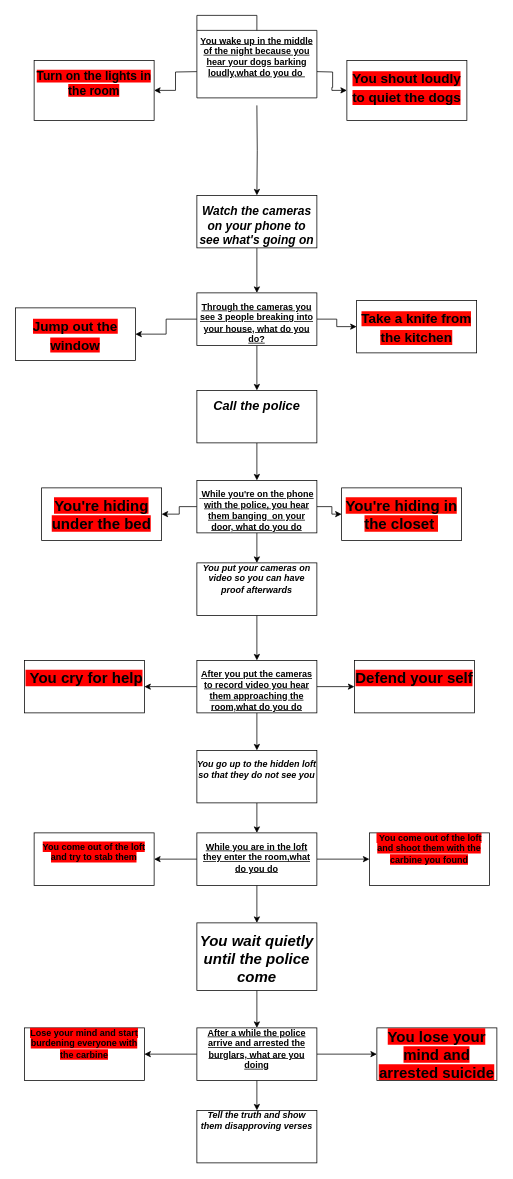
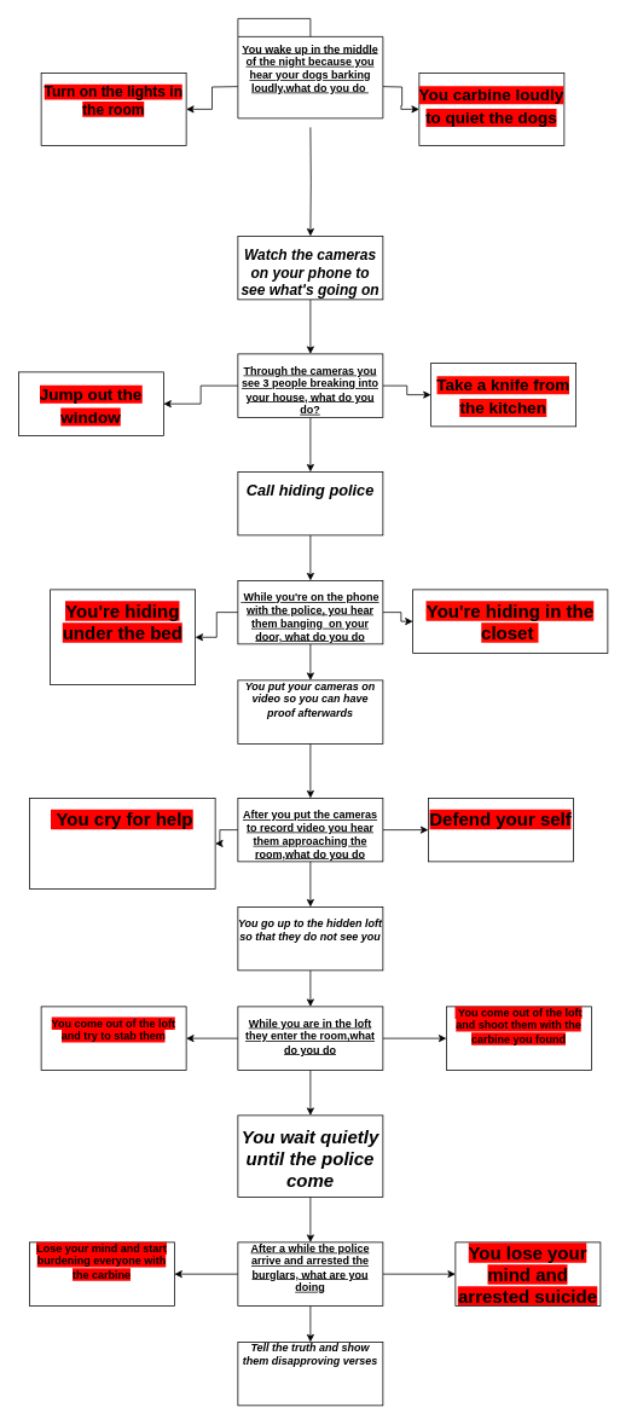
- <mxCell id="13" value="&lt;p&gt;&lt;b style=&quot;font-size: 20px&quot;&gt;&lt;font style=&quot;font-size: 18px ; background-color: rgb(255 , 0 , 0)&quot;&gt;You shout loudly to quiet the dogs&lt;/font&gt;&lt;/b&gt;&lt;br&gt;&lt;/p&gt;" style="shape=rect;html=1;overflow=fill;whiteSpace=wrap;align=center;fontStyle=1" parent="1" vertex="1"><mxGeometry x="462" y="80" width="160" height="80" as="geometry" /></mxCell>
+ <mxCell id="13" value="&lt;p&gt;&lt;b style=&quot;font-size: 20px&quot;&gt;&lt;font style=&quot;font-size: 18px ; background-color: rgb(255 , 0 , 0)&quot;&gt;You carbine loudly to quiet the dogs&lt;/font&gt;&lt;/b&gt;&lt;br&gt;&lt;/p&gt;" style="shape=rect;html=1;overflow=fill;whiteSpace=wrap;align=center;fontStyle=1" parent="1" vertex="1"><mxGeometry x="462" y="80" width="160" height="80" as="geometry" /></mxCell>
- <mxCell id="17" value="&lt;p&gt;&lt;b style=&quot;font-size: 17px&quot;&gt;&lt;i&gt;Call the police&lt;/i&gt;&lt;/b&gt;&lt;br&gt;&lt;/p&gt;" style="shape=rect;html=1;overflow=fill;whiteSpace=wrap;align=center;fontStyle=1" parent="1" vertex="1"><mxGeometry x="262" y="520" width="160" height="70" as="geometry" /></mxCell>
+ <mxCell id="17" value="&lt;p&gt;&lt;b style=&quot;font-size: 17px&quot;&gt;&lt;i&gt;Call hiding police&lt;/i&gt;&lt;/b&gt;&lt;br&gt;&lt;/p&gt;" style="shape=rect;html=1;overflow=fill;whiteSpace=wrap;align=center;fontStyle=1" parent="1" vertex="1"><mxGeometry x="262" y="520" width="160" height="70" as="geometry" /></mxCell>
- <mxCell id="22" value="&lt;p&gt;&lt;b style=&quot;font-size: 20px ; background-color: rgb(255 , 0 , 0)&quot;&gt;You're hiding under the bed&lt;/b&gt;&lt;br&gt;&lt;/p&gt;" style="shape=rect;html=1;overflow=fill;whiteSpace=wrap;align=center;fontStyle=1" parent="1" vertex="1"><mxGeometry x="55" y="650" width="160" height="70" as="geometry" /></mxCell>
+ <mxCell id="22" value="&lt;p&gt;&lt;b style=&quot;font-size: 20px ; background-color: rgb(255 , 0 , 0)&quot;&gt;You're hiding under the bed&lt;/b&gt;&lt;br&gt;&lt;/p&gt;" style="shape=rect;html=1;overflow=fill;whiteSpace=wrap;align=center;fontStyle=1" parent="1" vertex="1"><mxGeometry x="55" y="650" width="160" height="105" as="geometry" /></mxCell>
- <mxCell id="23" value="&lt;p&gt;&lt;b style=&quot;font-size: 20px ; background-color: rgb(255 , 8 , 0)&quot;&gt;You're hiding in the closet&amp;nbsp;&lt;/b&gt;&lt;br&gt;&lt;/p&gt;" style="shape=rect;html=1;overflow=fill;whiteSpace=wrap;align=center;fontStyle=1" parent="1" vertex="1"><mxGeometry x="455" y="650" width="160" height="70" as="geometry" /></mxCell>
+ <mxCell id="23" value="&lt;p&gt;&lt;b style=&quot;font-size: 20px ; background-color: rgb(255 , 8 , 0)&quot;&gt;You're hiding in the closet&amp;nbsp;&lt;/b&gt;&lt;br&gt;&lt;/p&gt;" style="shape=rect;html=1;overflow=fill;whiteSpace=wrap;align=center;fontStyle=1" parent="1" vertex="1"><mxGeometry x="455" y="650" width="215" height="70" as="geometry" /></mxCell>
- <mxCell id="30" value="&lt;p&gt;&lt;b style=&quot;font-size: 20px ; background-color: rgb(255 , 0 , 0)&quot;&gt;&amp;nbsp;You cry for help&lt;/b&gt;&lt;br&gt;&lt;/p&gt;" style="shape=rect;html=1;overflow=fill;whiteSpace=wrap;align=center;fontStyle=1" parent="1" vertex="1"><mxGeometry x="32" y="880" width="160" height="70" as="geometry" /></mxCell>
+ <mxCell id="30" value="&lt;p&gt;&lt;b style=&quot;font-size: 20px ; background-color: rgb(255 , 0 , 0)&quot;&gt;&amp;nbsp;You cry for help&lt;/b&gt;&lt;br&gt;&lt;/p&gt;" style="shape=rect;html=1;overflow=fill;whiteSpace=wrap;align=center;fontStyle=1" parent="1" vertex="1"><mxGeometry x="32" y="880" width="205" height="100" as="geometry" /></mxCell>
